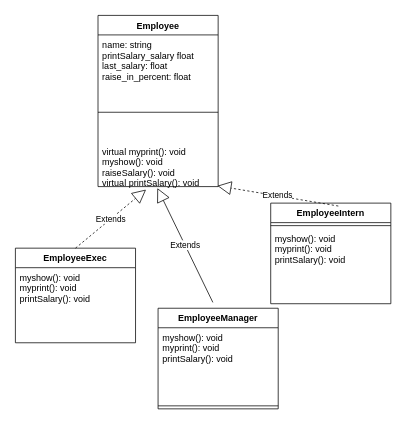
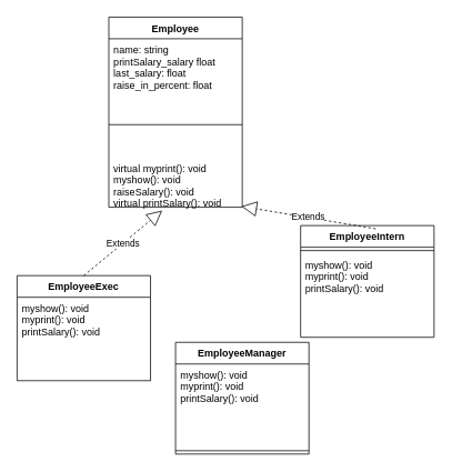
- <mxCell id="12" value="Extends" style="endArrow=block;endSize=16;endFill=0;html=1;rounded=0;entryX=0.494;entryY=1.033;entryDx=0;entryDy=0;entryPerimeter=0;exitX=0.456;exitY=-0.058;exitDx=0;exitDy=0;exitPerimeter=0;" parent="1" source="8" target="5" edge="1"><mxGeometry width="160" relative="1" as="geometry"><mxPoint x="190" y="280" as="sourcePoint" /><mxPoint x="244" y="234.02" as="targetPoint" /></mxGeometry></mxCell>
